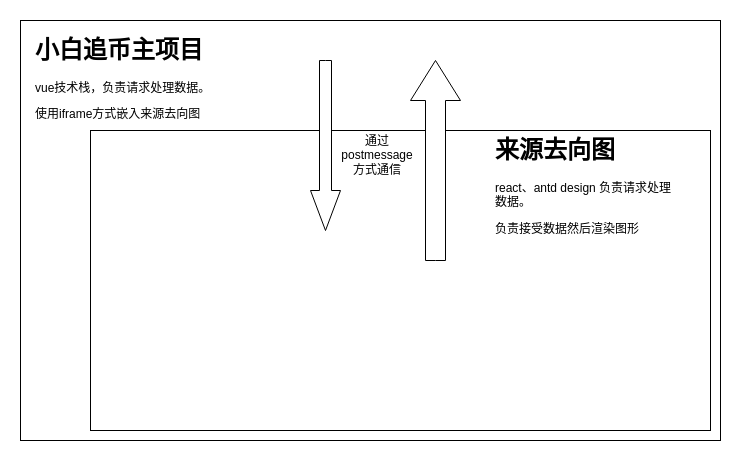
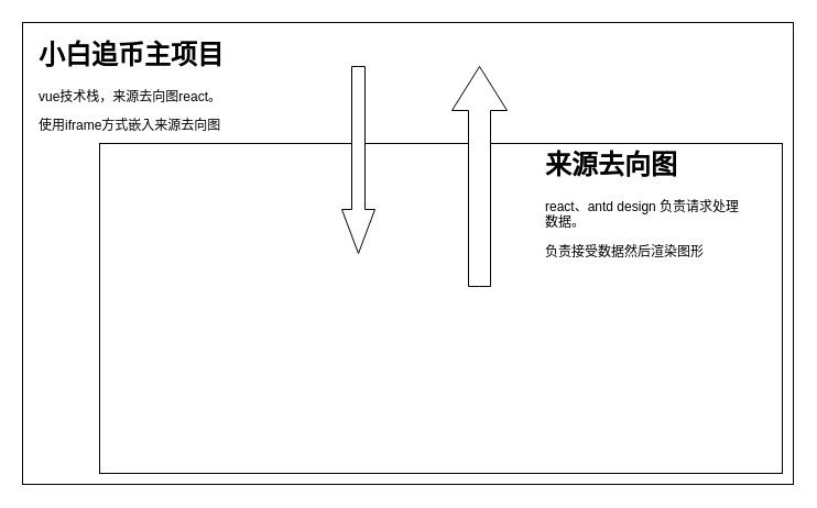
- <mxCell id="3" value="&lt;h1&gt;小白追币主项目&lt;/h1&gt;&lt;p&gt;vue技术栈，负责请求处理数据。&lt;/p&gt;&lt;p&gt;使用iframe方式嵌入来源去向图&lt;/p&gt;" style="text;html=1;strokeColor=none;fillColor=none;spacing=5;spacingTop=-20;whiteSpace=wrap;overflow=hidden;rounded=0;" vertex="1" parent="1"><mxGeometry x="30" y="30" width="190" height="120" as="geometry" /></mxCell>
+ <mxCell id="3" value="&lt;h1&gt;小白追币主项目&lt;/h1&gt;&lt;p&gt;vue技术栈，来源去向图react。&lt;/p&gt;&lt;p&gt;使用iframe方式嵌入来源去向图&lt;/p&gt;" style="text;html=1;strokeColor=none;fillColor=none;spacing=5;spacingTop=-20;whiteSpace=wrap;overflow=hidden;rounded=0;" vertex="1" parent="1"><mxGeometry x="30" y="30" width="190" height="120" as="geometry" /></mxCell>
- <mxCell id="8" value="通过postmessage方式通信" style="text;html=1;strokeColor=none;fillColor=none;align=center;verticalAlign=middle;whiteSpace=wrap;rounded=0;" vertex="1" parent="1"><mxGeometry x="344" y="140" width="66" height="30" as="geometry" /></mxCell>
